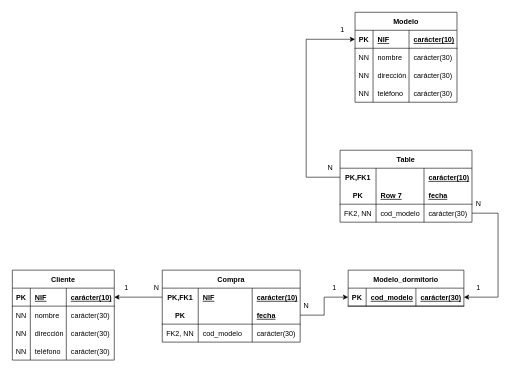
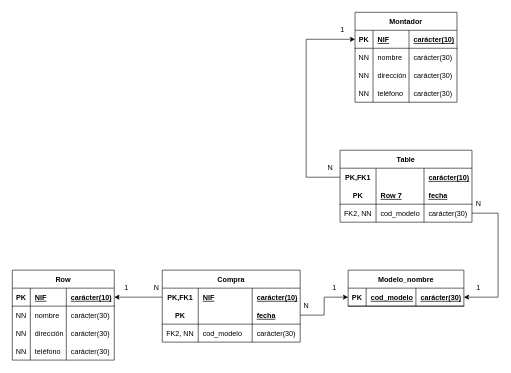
- <mxCell id="48" value="Modelo" style="shape=table;startSize=30;container=1;collapsible=1;childLayout=tableLayout;fixedRows=1;rowLines=0;fontStyle=1;align=center;resizeLast=1;" vertex="1" parent="1"><mxGeometry x="591.5" y="20" width="170" height="150" as="geometry" /></mxCell>
+ <mxCell id="48" value="Montador" style="shape=table;startSize=30;container=1;collapsible=1;childLayout=tableLayout;fixedRows=1;rowLines=0;fontStyle=1;align=center;resizeLast=1;" vertex="1" parent="1"><mxGeometry x="591.5" y="20" width="170" height="150" as="geometry" /></mxCell>
- <mxCell id="2" value="Cliente" style="shape=table;startSize=30;container=1;collapsible=1;childLayout=tableLayout;fixedRows=1;rowLines=0;fontStyle=1;align=center;resizeLast=1;" vertex="1" parent="1"><mxGeometry x="20" y="450" width="170" height="150" as="geometry" /></mxCell>
+ <mxCell id="2" value="Row" style="shape=table;startSize=30;container=1;collapsible=1;childLayout=tableLayout;fixedRows=1;rowLines=0;fontStyle=1;align=center;resizeLast=1;" vertex="1" parent="1"><mxGeometry x="20" y="450" width="170" height="150" as="geometry" /></mxCell>
- <mxCell id="31" value="Modelo_dormitorio" style="shape=table;startSize=30;container=1;collapsible=1;childLayout=tableLayout;fixedRows=1;rowLines=0;fontStyle=1;align=center;resizeLast=1;" vertex="1" parent="1"><mxGeometry x="580" y="450" width="193" height="60" as="geometry" /></mxCell>
+ <mxCell id="31" value="Modelo_nombre" style="shape=table;startSize=30;container=1;collapsible=1;childLayout=tableLayout;fixedRows=1;rowLines=0;fontStyle=1;align=center;resizeLast=1;" vertex="1" parent="1"><mxGeometry x="580" y="450" width="193" height="60" as="geometry" /></mxCell>
